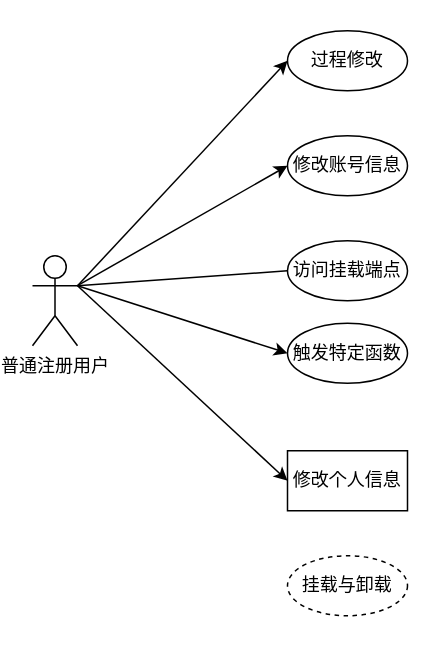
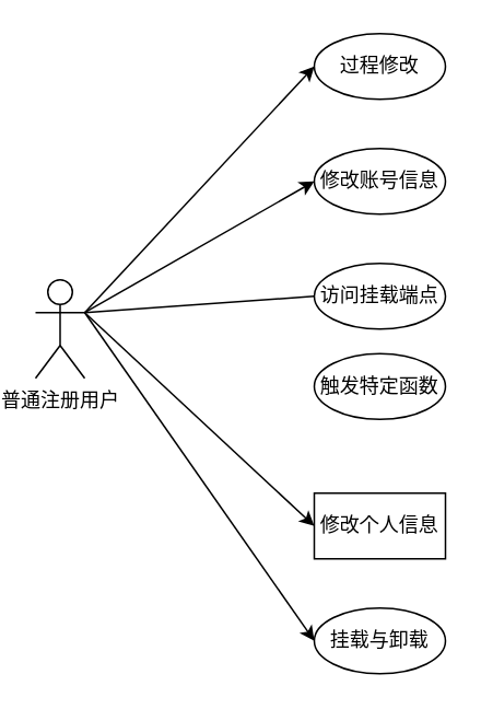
- <mxCell id="4" style="edgeStyle=none;rounded=0;orthogonalLoop=1;jettySize=auto;html=1;exitX=1;exitY=0.333;exitDx=0;exitDy=0;exitPerimeter=0;entryX=0;entryY=0.5;entryDx=0;entryDy=0;" parent="1" source="8" target="11" edge="1"><mxGeometry relative="1" as="geometry" /></mxCell>
+ <mxCell id="7" style="edgeStyle=none;rounded=0;orthogonalLoop=1;jettySize=auto;html=1;exitX=1;exitY=0.333;exitDx=0;exitDy=0;exitPerimeter=0;entryX=0;entryY=0.5;entryDx=0;entryDy=0;" parent="1" source="8" target="14" edge="1"><mxGeometry relative="1" as="geometry" /></mxCell>
- <mxCell id="14" value="挂载与卸载" style="ellipse;whiteSpace=wrap;html=1;dashed=1;" parent="1" vertex="1"><mxGeometry x="190" y="370" width="80" height="40" as="geometry" /></mxCell>
+ <mxCell id="14" value="挂载与卸载" style="ellipse;whiteSpace=wrap;html=1;" parent="1" vertex="1"><mxGeometry x="190" y="370" width="80" height="40" as="geometry" /></mxCell>
